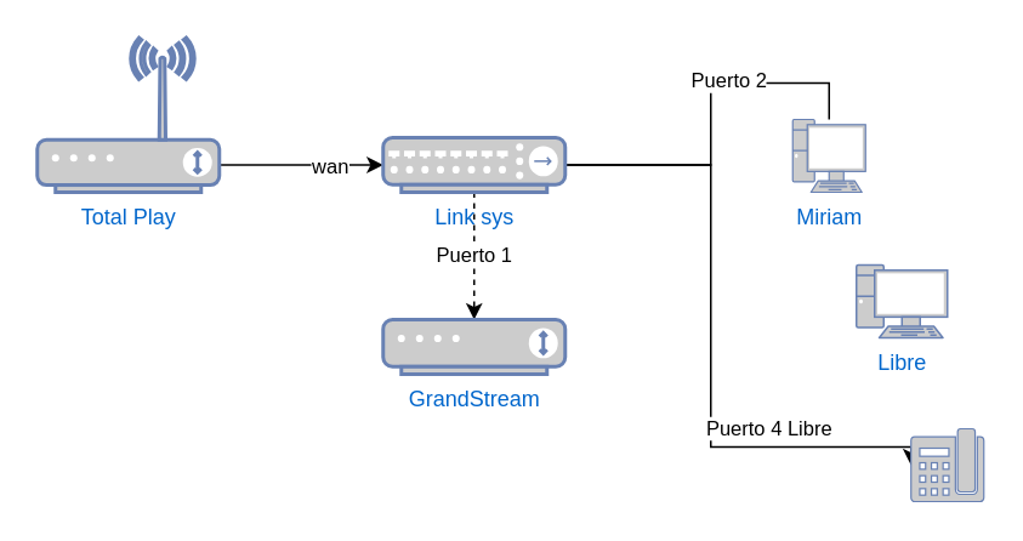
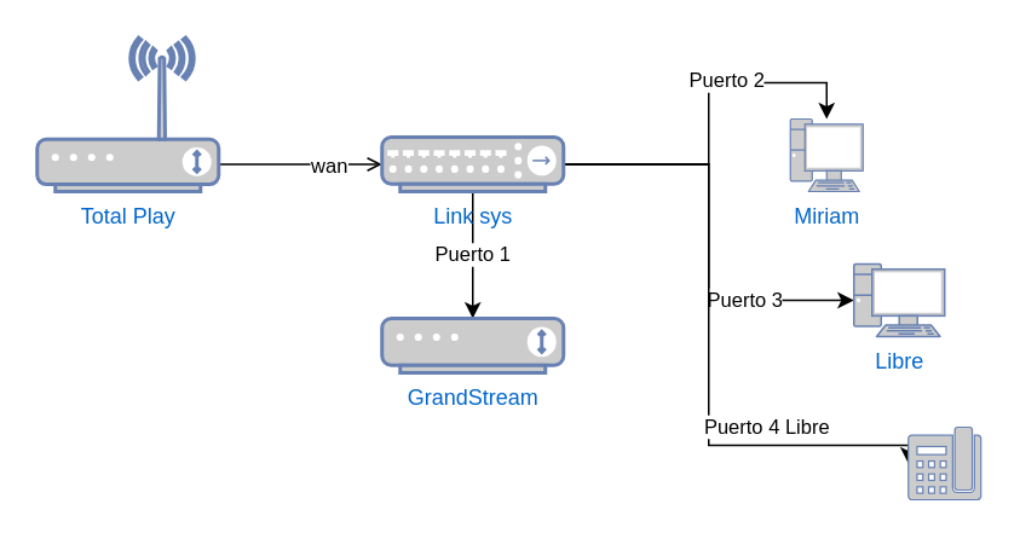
- <mxCell id="6" value="" style="edgeStyle=orthogonalEdgeStyle;rounded=0;orthogonalLoop=1;jettySize=auto;html=1;endArrow=none;" edge="1" parent="1" source="11" target="14"><mxGeometry relative="1" as="geometry"><Array as="points"><mxPoint x="390" y="90" /><mxPoint x="390" y="45" /></Array></mxGeometry></mxCell>
+ <mxCell id="6" value="" style="edgeStyle=orthogonalEdgeStyle;rounded=0;orthogonalLoop=1;jettySize=auto;html=1;" edge="1" parent="1" source="11" target="14"><mxGeometry relative="1" as="geometry"><Array as="points"><mxPoint x="390" y="90" /><mxPoint x="390" y="45" /></Array></mxGeometry></mxCell>
- <mxCell id="2" value="" style="edgeStyle=orthogonalEdgeStyle;rounded=0;orthogonalLoop=1;jettySize=auto;html=1;" edge="1" parent="1" source="4" target="11"><mxGeometry relative="1" as="geometry"><Array as="points"><mxPoint x="140" y="90" /><mxPoint x="140" y="90" /></Array></mxGeometry></mxCell>
+ <mxCell id="2" value="" style="edgeStyle=orthogonalEdgeStyle;rounded=0;orthogonalLoop=1;jettySize=auto;html=1;endArrow=open;" edge="1" parent="1" source="4" target="11"><mxGeometry relative="1" as="geometry"><Array as="points"><mxPoint x="140" y="90" /><mxPoint x="140" y="90" /></Array></mxGeometry></mxCell>
- <mxCell id="5" value="Puerto 1" style="edgeStyle=orthogonalEdgeStyle;rounded=0;orthogonalLoop=1;jettySize=auto;html=1;dashed=1;" edge="1" parent="1" source="11" target="12"><mxGeometry relative="1" as="geometry"><Array as="points"><mxPoint x="260" y="105" /><mxPoint x="260" y="105" /></Array></mxGeometry></mxCell>
+ <mxCell id="5" value="Puerto 1" style="edgeStyle=orthogonalEdgeStyle;rounded=0;orthogonalLoop=1;jettySize=auto;html=1;" edge="1" parent="1" source="11" target="12"><mxGeometry relative="1" as="geometry"><Array as="points"><mxPoint x="260" y="105" /><mxPoint x="260" y="105" /></Array></mxGeometry></mxCell>
+ <mxCell id="8" value="" style="edgeStyle=orthogonalEdgeStyle;rounded=0;orthogonalLoop=1;jettySize=auto;html=1;entryX=0;entryY=0.5;entryDx=0;entryDy=0;entryPerimeter=0;" edge="1" parent="1" source="11" target="13"><mxGeometry relative="1" as="geometry" /></mxCell>
+ <mxCell id="9" value="Puerto 3" style="edgeLabel;html=1;align=center;verticalAlign=middle;resizable=0;points=[];" vertex="1" connectable="0" parent="8"><mxGeometry x="0.482" y="1" relative="1" as="geometry"><mxPoint as="offset" /></mxGeometry></mxCell>
